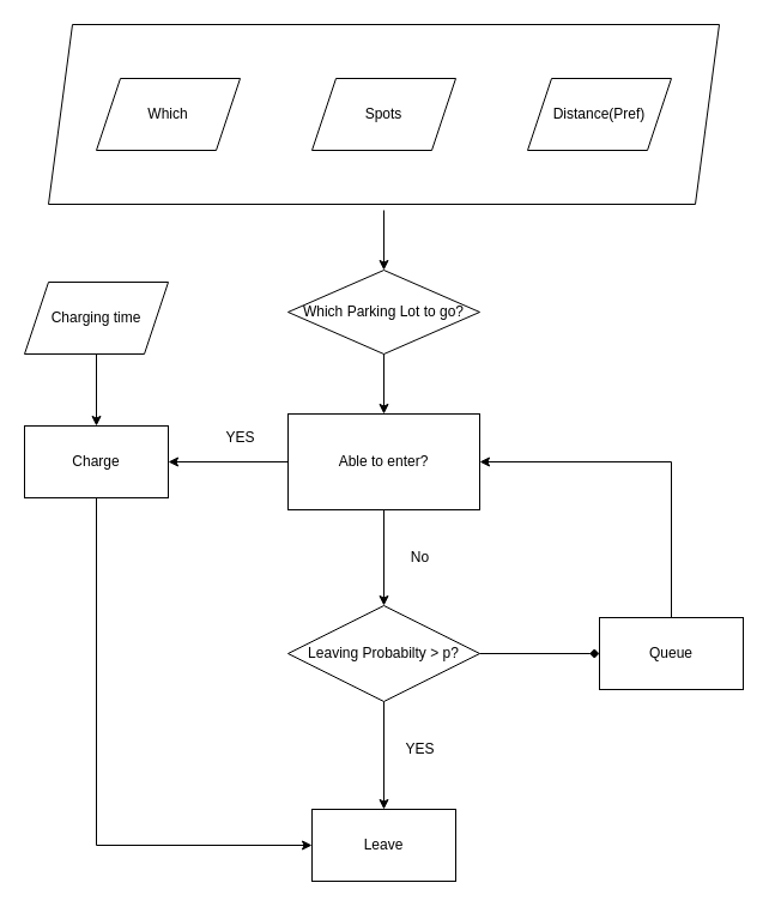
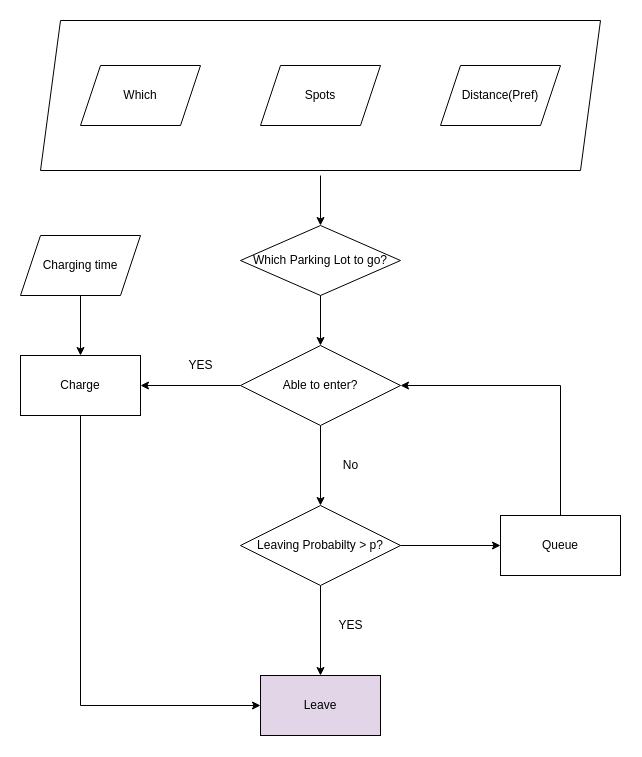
- <mxCell id="11" value="Able to enter?" style="whiteSpace=wrap;html=1;rounded=0;" parent="1" vertex="1"><mxGeometry x="240" y="345" width="160" height="80" as="geometry" /></mxCell>
+ <mxCell id="11" value="Able to enter?" style="rhombus;whiteSpace=wrap;html=1;" parent="1" vertex="1"><mxGeometry x="240" y="345" width="160" height="80" as="geometry" /></mxCell>
- <mxCell id="13" value="" style="edgeStyle=orthogonalEdgeStyle;rounded=0;orthogonalLoop=1;jettySize=auto;html=1;endArrow=diamond;" parent="1" source="14" target="23" edge="1"><mxGeometry relative="1" as="geometry" /></mxCell>
+ <mxCell id="13" value="" style="edgeStyle=orthogonalEdgeStyle;rounded=0;orthogonalLoop=1;jettySize=auto;html=1;" parent="1" source="14" target="23" edge="1"><mxGeometry relative="1" as="geometry" /></mxCell>
- <mxCell id="15" value="Leave" style="whiteSpace=wrap;html=1;" parent="1" vertex="1"><mxGeometry x="260" y="675" width="120" height="60" as="geometry" /></mxCell>
+ <mxCell id="15" value="Leave" style="whiteSpace=wrap;html=1;fillColor=#e1d5e7;" parent="1" vertex="1"><mxGeometry x="260" y="675" width="120" height="60" as="geometry" /></mxCell>
